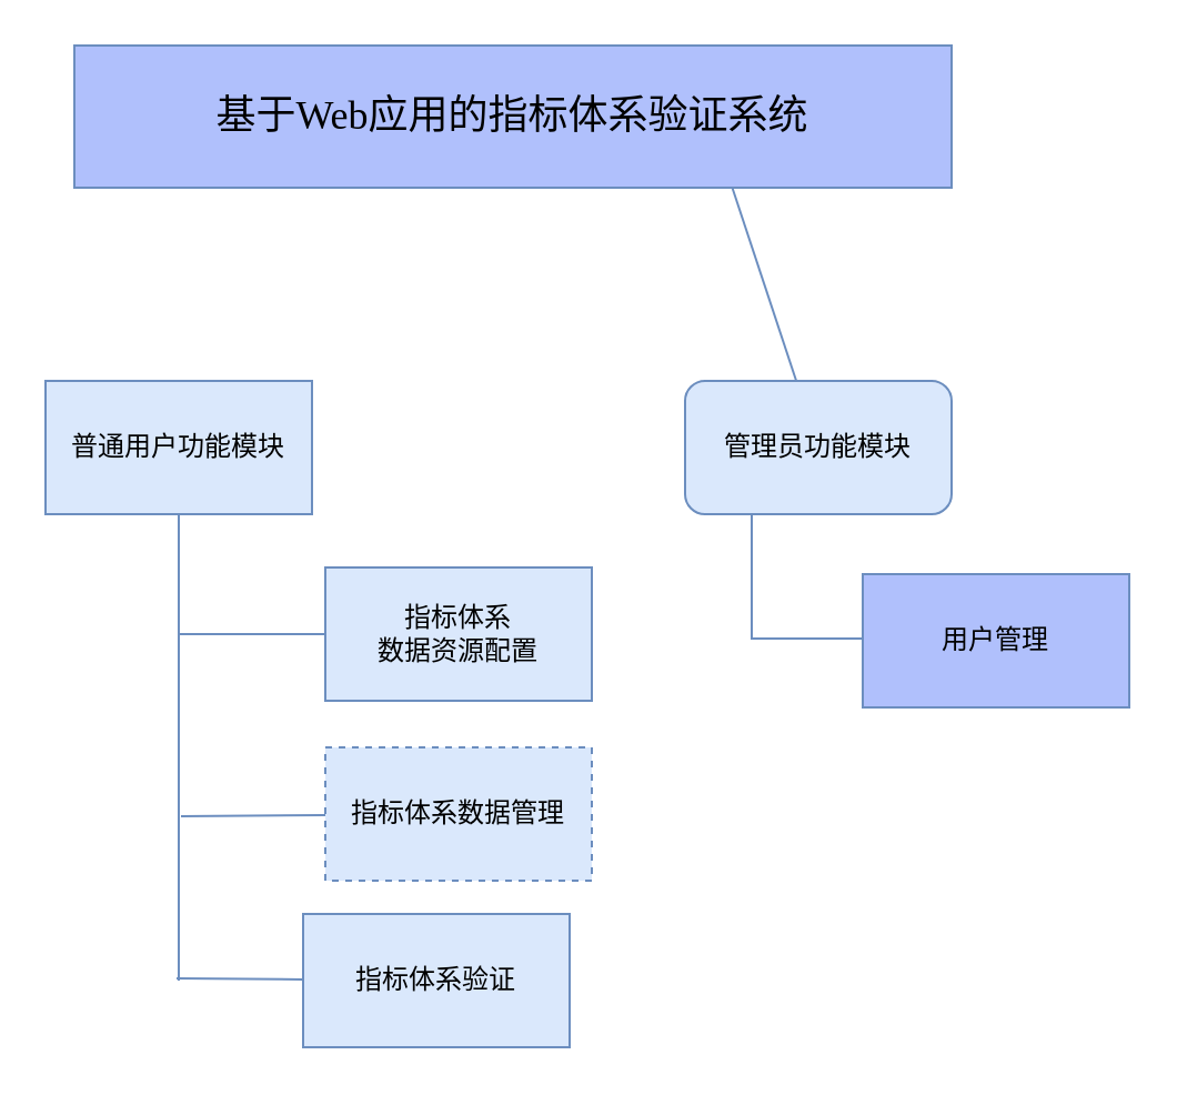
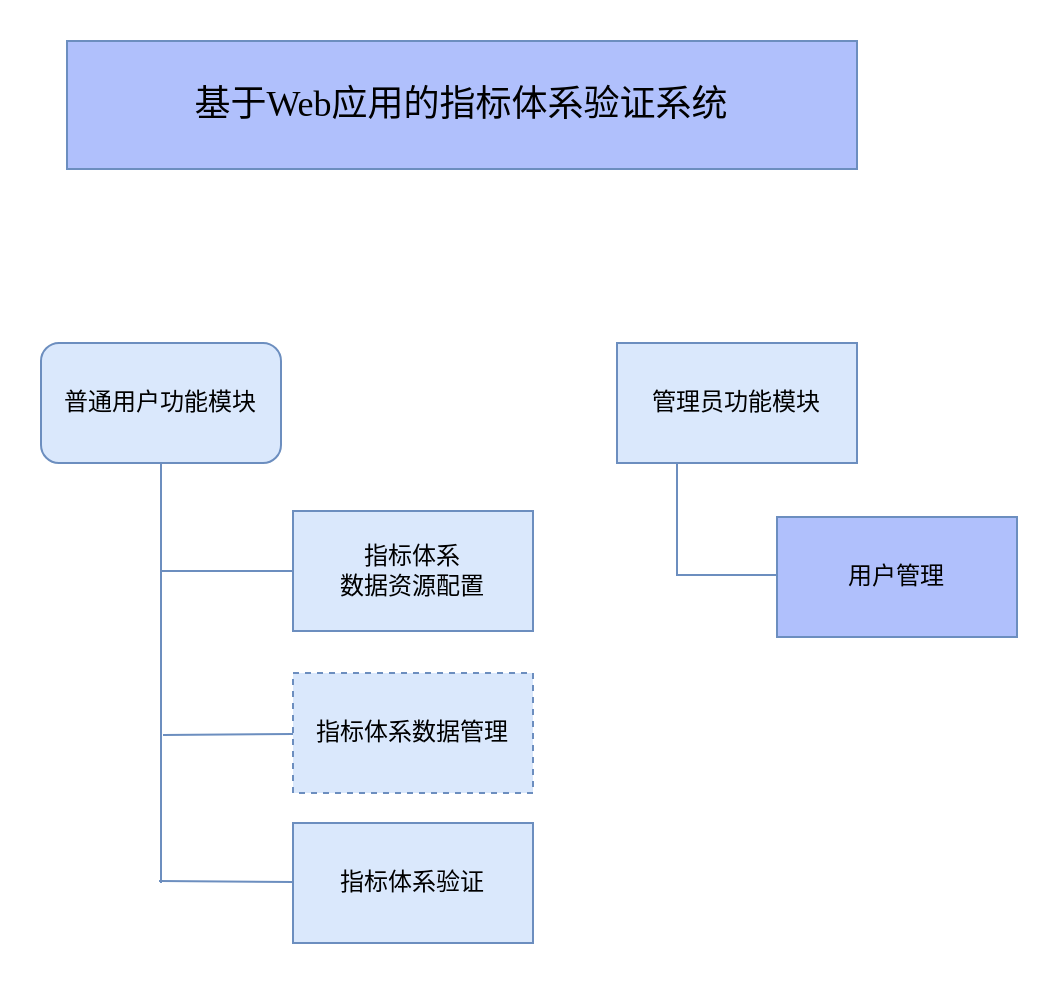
- <mxCell id="4" value="" style="endArrow=none;html=1;rounded=0;exitX=0.75;exitY=1;exitDx=0;exitDy=0;fillColor=#dae8fc;strokeColor=#6c8ebf;" parent="1" source="2" target="5" edge="1"><mxGeometry width="50" height="50" relative="1" as="geometry"><mxPoint x="238" y="301" as="sourcePoint" /><mxPoint x="368" y="182" as="targetPoint" /></mxGeometry></mxCell>
- <mxCell id="3" value="普通用户功能模块" style="rounded=0;whiteSpace=wrap;html=1;fillColor=#dae8fc;strokeColor=#6c8ebf;" parent="1" vertex="1"><mxGeometry x="20" y="171" width="120" height="60" as="geometry" /></mxCell>
+ <mxCell id="3" value="普通用户功能模块" style="whiteSpace=wrap;html=1;fillColor=#dae8fc;strokeColor=#6c8ebf;rounded=1;" parent="1" vertex="1"><mxGeometry x="20" y="171" width="120" height="60" as="geometry" /></mxCell>
- <mxCell id="5" value="管理员功能模块" style="whiteSpace=wrap;html=1;fillColor=#dae8fc;strokeColor=#6c8ebf;rounded=1;" parent="1" vertex="1"><mxGeometry x="308" y="171" width="120" height="60" as="geometry" /></mxCell>
+ <mxCell id="5" value="管理员功能模块" style="rounded=0;whiteSpace=wrap;html=1;fillColor=#dae8fc;strokeColor=#6c8ebf;" parent="1" vertex="1"><mxGeometry x="308" y="171" width="120" height="60" as="geometry" /></mxCell>
- <mxCell id="14" value="指标体系验证" style="rounded=0;whiteSpace=wrap;html=1;fillColor=#dae8fc;strokeColor=#6c8ebf;" parent="1" vertex="1"><mxGeometry x="136" y="411" width="120" height="60" as="geometry" /></mxCell>
+ <mxCell id="14" value="指标体系验证" style="rounded=0;whiteSpace=wrap;html=1;fillColor=#dae8fc;strokeColor=#6c8ebf;" parent="1" vertex="1"><mxGeometry x="146" y="411" width="120" height="60" as="geometry" /></mxCell>
